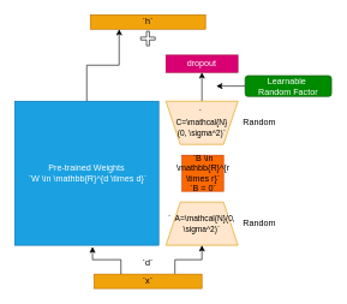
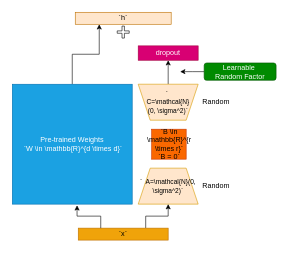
- <mxCell id="10" value="`h`" style="rounded=0;whiteSpace=wrap;html=1;fillColor=#f0a30a;strokeColor=#BD7000;fontColor=#000000;" vertex="1" parent="1"><mxGeometry x="125" y="20" width="160" height="20" as="geometry" /></mxCell>
+ <mxCell id="10" value="`h`" style="rounded=0;whiteSpace=wrap;html=1;fillColor=#ffe6cc;strokeColor=#BD7000;fontColor=#000000;" vertex="1" parent="1"><mxGeometry x="125" y="20" width="160" height="20" as="geometry" /></mxCell>
- <mxCell id="18" value="`d`" style="text;html=1;align=center;verticalAlign=middle;whiteSpace=wrap;rounded=0;" vertex="1" parent="1"><mxGeometry x="175" y="350" width="60" height="30" as="geometry" /></mxCell>
